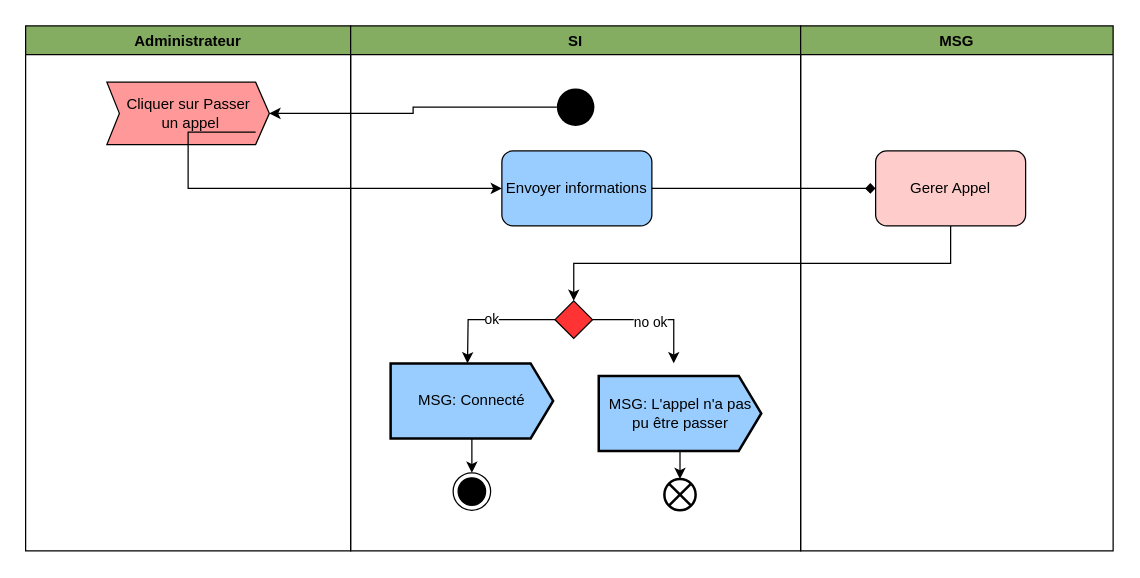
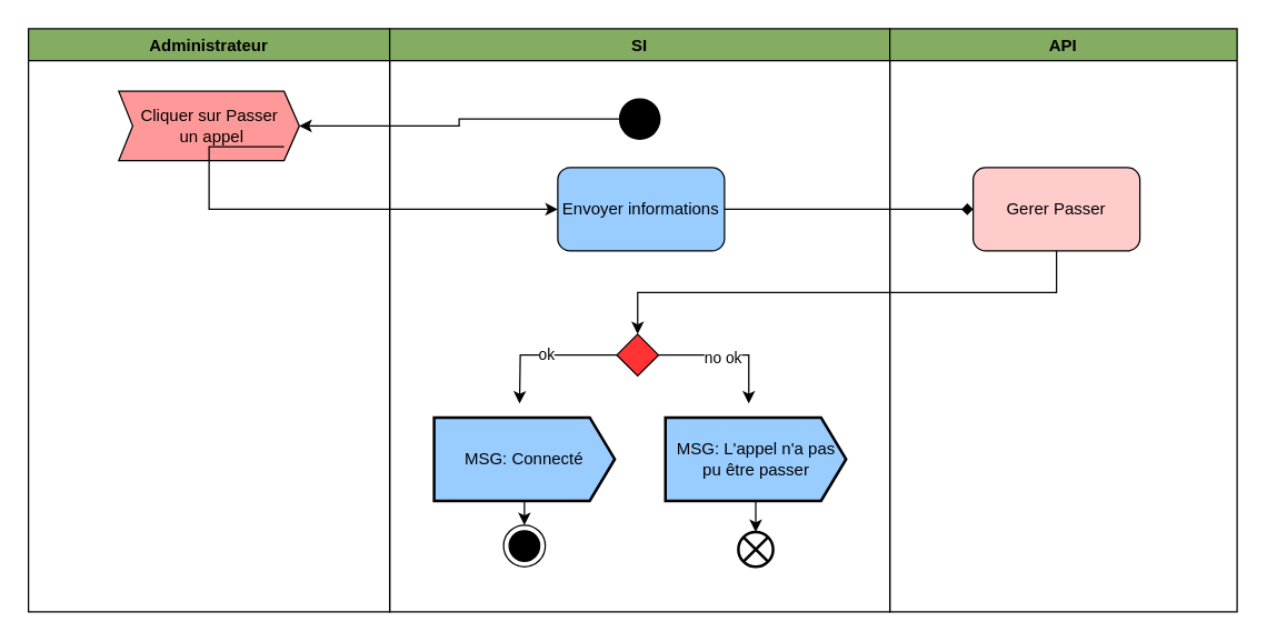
- <mxCell id="18" value="MSG" style="swimlane;fillColor=#85AD61;" vertex="1" parent="1"><mxGeometry x="640" y="20" width="250" height="420" as="geometry" /></mxCell>
+ <mxCell id="18" value="API" style="swimlane;fillColor=#85AD61;" vertex="1" parent="1"><mxGeometry x="640" y="20" width="250" height="420" as="geometry" /></mxCell>
- <mxCell id="19" value="Gerer Appel" style="rounded=1;whiteSpace=wrap;html=1;fillColor=#FFCCCC;" vertex="1" parent="18"><mxGeometry x="60" y="100" width="120" height="60" as="geometry" /></mxCell>
+ <mxCell id="19" value="Gerer Passer" style="rounded=1;whiteSpace=wrap;html=1;fillColor=#FFCCCC;" vertex="1" parent="18"><mxGeometry x="60" y="100" width="120" height="60" as="geometry" /></mxCell>
- <mxCell id="14" value="MSG: Connecté" style="html=1;shape=mxgraph.sysml.sendSigAct;strokeWidth=2;whiteSpace=wrap;align=center;fillColor=#99CCFF;" vertex="1" parent="4"><mxGeometry x="32" y="270" width="130" height="60" as="geometry" /></mxCell>
+ <mxCell id="14" value="MSG: Connecté" style="html=1;shape=mxgraph.sysml.sendSigAct;strokeWidth=2;whiteSpace=wrap;align=center;fillColor=#99CCFF;" vertex="1" parent="4"><mxGeometry x="32" y="280" width="130" height="60" as="geometry" /></mxCell>
